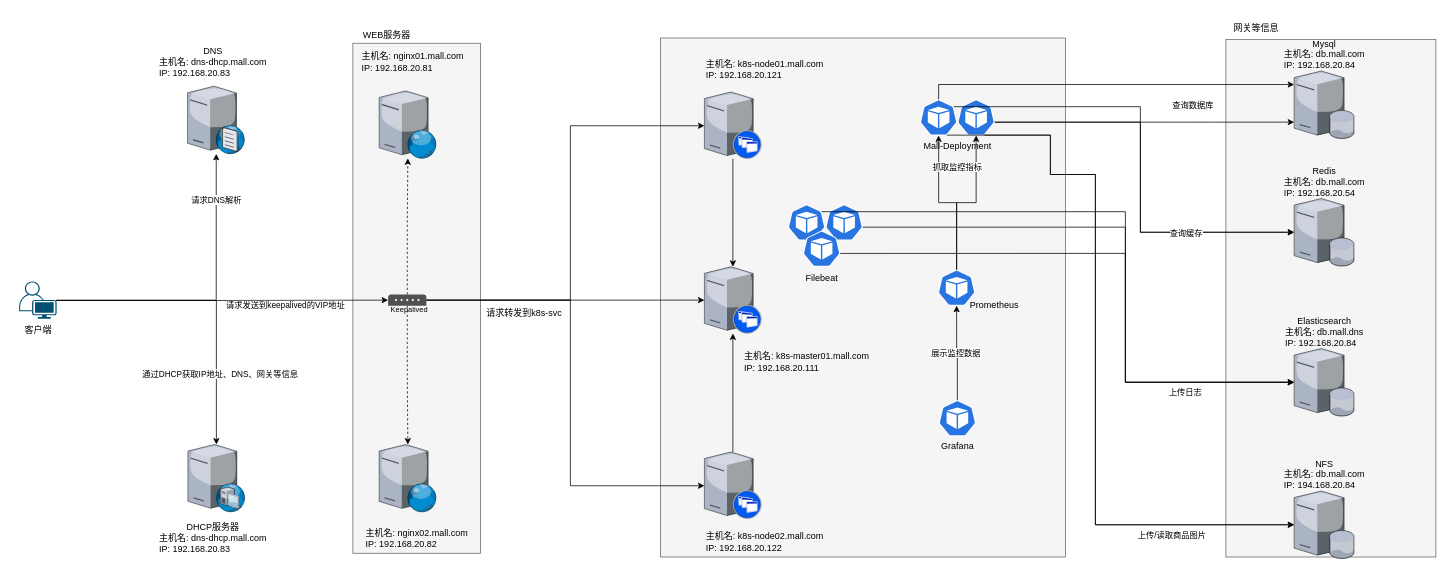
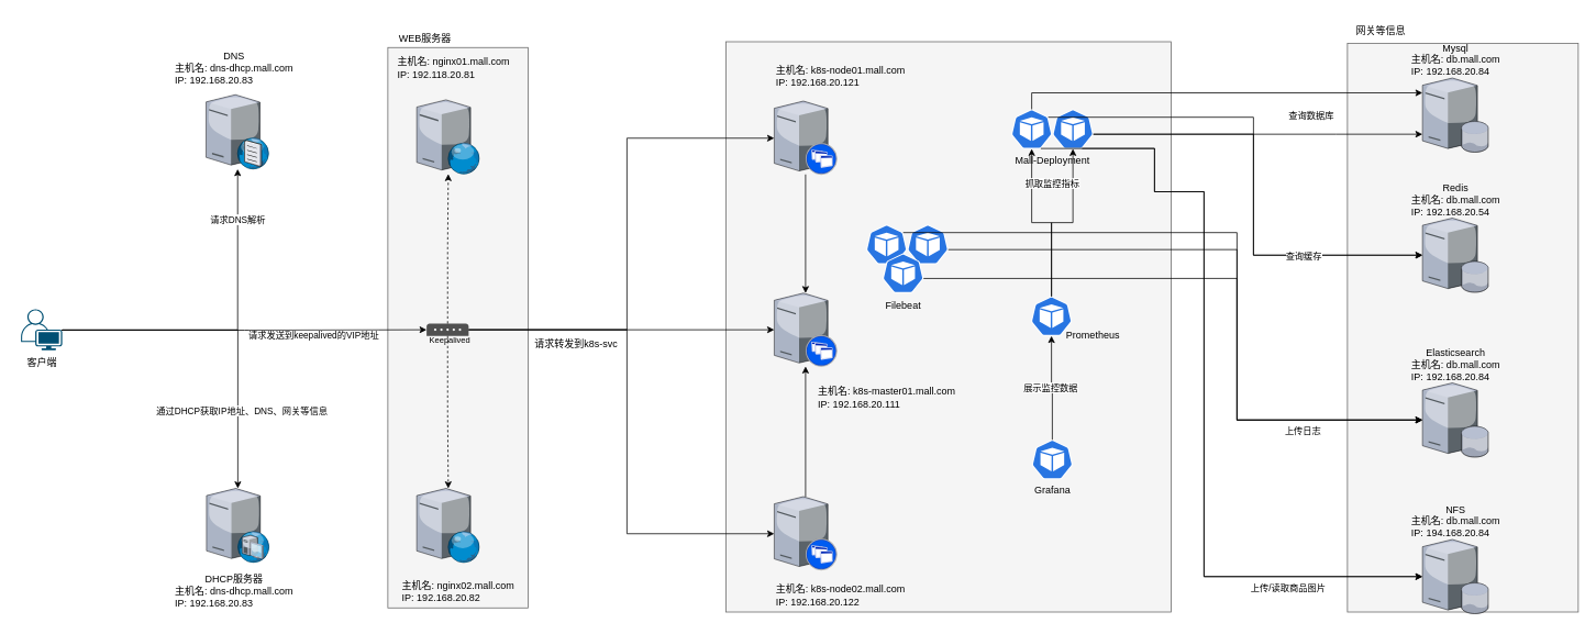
- <mxCell id="16" value="&lt;div style=&quot;text-align: center;&quot;&gt;&lt;span style=&quot;background-color: transparent; color: light-dark(rgb(0, 0, 0), rgb(255, 255, 255)); text-align: left;&quot;&gt;主机名: nginx01.mall.com&lt;/span&gt;&lt;br&gt;&lt;/div&gt;&lt;div&gt;IP: 192.168.20.81&lt;/div&gt;" style="text;html=1;align=left;verticalAlign=middle;resizable=0;points=[];autosize=1;strokeColor=none;fillColor=none;" parent="10" vertex="1"><mxGeometry x="270" width="160" height="40" as="geometry" /></mxCell>
+ <mxCell id="16" value="&lt;div style=&quot;text-align: center;&quot;&gt;&lt;span style=&quot;background-color: transparent; color: light-dark(rgb(0, 0, 0), rgb(255, 255, 255)); text-align: left;&quot;&gt;主机名: nginx01.mall.com&lt;/span&gt;&lt;br&gt;&lt;/div&gt;&lt;div&gt;IP: 192.118.20.81&lt;/div&gt;" style="text;html=1;align=left;verticalAlign=middle;resizable=0;points=[];autosize=1;strokeColor=none;fillColor=none;" parent="10" vertex="1"><mxGeometry x="270" width="160" height="40" as="geometry" /></mxCell>
- <mxCell id="79" value="Elasticsearch&lt;br&gt;&lt;div style=&quot;&quot;&gt;&lt;div style=&quot;text-align: left;&quot;&gt;&lt;span style=&quot;background-color: transparent; color: light-dark(rgb(0, 0, 0), rgb(255, 255, 255));&quot;&gt;主机名: db.mall.dns&lt;/span&gt;&lt;/div&gt;&lt;span style=&quot;background-color: transparent; color: light-dark(rgb(0, 0, 0), rgb(255, 255, 255));&quot;&gt;&lt;div style=&quot;text-align: left;&quot;&gt;&lt;span style=&quot;background-color: transparent; color: light-dark(rgb(0, 0, 0), rgb(255, 255, 255));&quot;&gt;IP: 192.168.20.84&lt;/span&gt;&lt;/div&gt;&lt;/span&gt;&lt;/div&gt;" style="text;html=1;align=center;verticalAlign=middle;resizable=0;points=[];autosize=1;strokeColor=none;fillColor=none;" vertex="1" parent="77"><mxGeometry width="130" height="60" as="geometry" /></mxCell>
+ <mxCell id="79" value="Elasticsearch&lt;br&gt;&lt;div style=&quot;&quot;&gt;&lt;div style=&quot;text-align: left;&quot;&gt;&lt;span style=&quot;background-color: transparent; color: light-dark(rgb(0, 0, 0), rgb(255, 255, 255));&quot;&gt;主机名: db.mall.com&lt;/span&gt;&lt;/div&gt;&lt;span style=&quot;background-color: transparent; color: light-dark(rgb(0, 0, 0), rgb(255, 255, 255));&quot;&gt;&lt;div style=&quot;text-align: left;&quot;&gt;&lt;span style=&quot;background-color: transparent; color: light-dark(rgb(0, 0, 0), rgb(255, 255, 255));&quot;&gt;IP: 192.168.20.84&lt;/span&gt;&lt;/div&gt;&lt;/span&gt;&lt;/div&gt;" style="text;html=1;align=center;verticalAlign=middle;resizable=0;points=[];autosize=1;strokeColor=none;fillColor=none;" vertex="1" parent="77"><mxGeometry width="130" height="60" as="geometry" /></mxCell>
